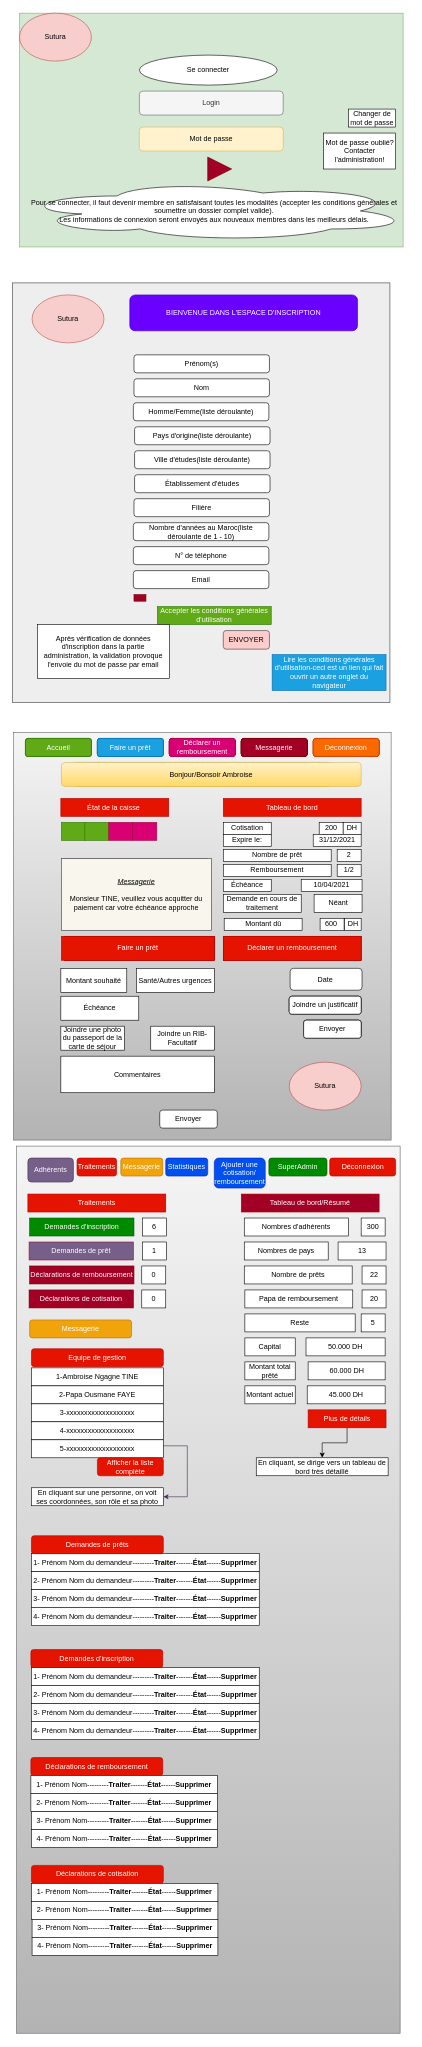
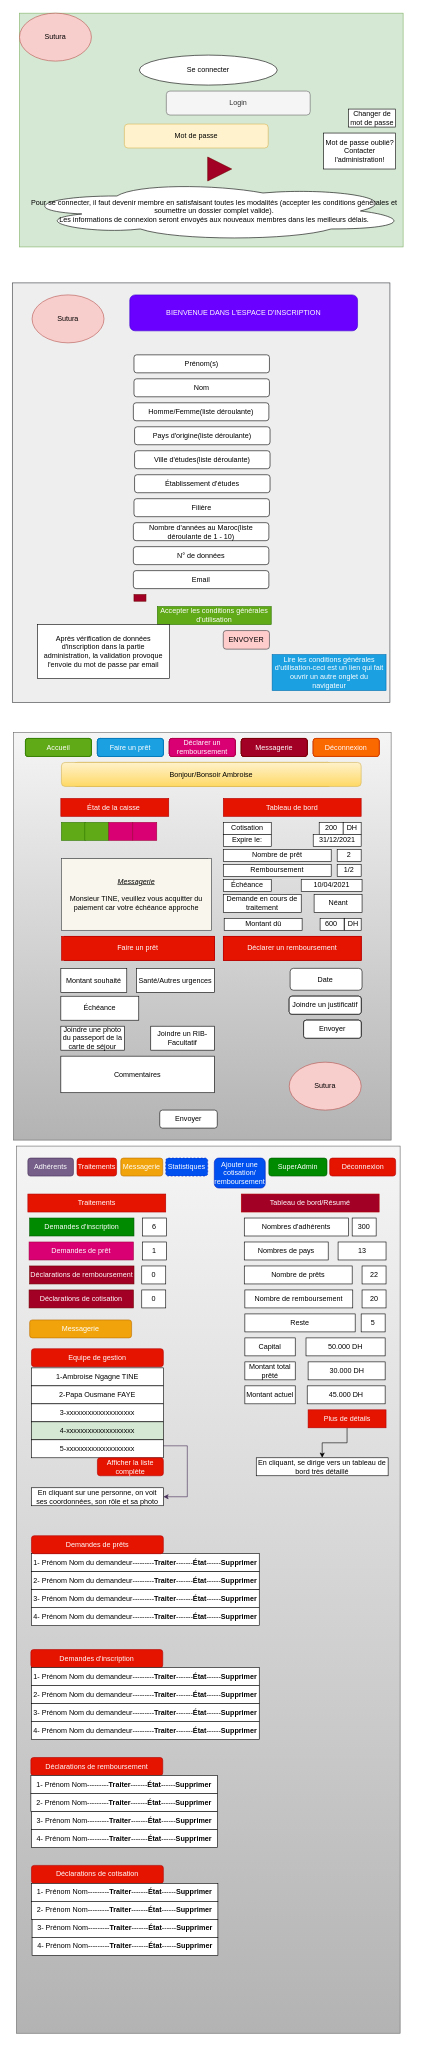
- <mxCell id="3" value="Login" style="rounded=1;whiteSpace=wrap;html=1;fillColor=#f5f5f5;strokeColor=#666666;fontColor=#333333;" parent="1" vertex="1"><mxGeometry x="232" y="150" width="240" height="40" as="geometry" /></mxCell>
+ <mxCell id="3" value="Login" style="rounded=1;whiteSpace=wrap;html=1;fillColor=#f5f5f5;strokeColor=#666666;fontColor=#333333;" parent="1" vertex="1"><mxGeometry x="277" y="150" width="240" height="40" as="geometry" /></mxCell>
- <mxCell id="4" value="Mot de passe" style="rounded=1;whiteSpace=wrap;html=1;fillColor=#fff2cc;strokeColor=#d6b656;" parent="1" vertex="1"><mxGeometry x="232" y="210" width="240" height="40" as="geometry" /></mxCell>
+ <mxCell id="4" value="Mot de passe" style="rounded=1;whiteSpace=wrap;html=1;fillColor=#fff2cc;strokeColor=#d6b656;" parent="1" vertex="1"><mxGeometry x="207" y="205" width="240" height="40" as="geometry" /></mxCell>
- <mxCell id="19" value="N° de téléphone" style="rounded=1;whiteSpace=wrap;html=1;" parent="1" vertex="1"><mxGeometry x="222" y="910" width="226" height="30" as="geometry" /></mxCell>
+ <mxCell id="19" value="N° de données" style="rounded=1;whiteSpace=wrap;html=1;" parent="1" vertex="1"><mxGeometry x="222" y="910" width="226" height="30" as="geometry" /></mxCell>
- <mxCell id="94" value="Statistiques" style="rounded=1;whiteSpace=wrap;html=1;fillColor=#0050ef;strokeColor=#001DBC;fontColor=#ffffff;" parent="1" vertex="1"><mxGeometry x="276" y="1930" width="70" height="30" as="geometry" /></mxCell>
+ <mxCell id="94" value="Statistiques" style="rounded=1;whiteSpace=wrap;html=1;fillColor=#0050ef;strokeColor=#001DBC;fontColor=#ffffff;dashed=1;" parent="1" vertex="1"><mxGeometry x="276" y="1930" width="70" height="30" as="geometry" /></mxCell>
- <mxCell id="92" value="Adhérents" style="rounded=1;whiteSpace=wrap;html=1;fillColor=#76608a;strokeColor=#432D57;fontColor=#ffffff;" parent="1" vertex="1"><mxGeometry x="46" y="1930" width="76" height="40" as="geometry" /></mxCell>
+ <mxCell id="92" value="Adhérents" style="rounded=1;whiteSpace=wrap;html=1;fillColor=#76608a;strokeColor=#432D57;fontColor=#ffffff;" parent="1" vertex="1"><mxGeometry x="46" y="1930" width="76" height="30" as="geometry" /></mxCell>
- <mxCell id="98" value="300" style="rounded=0;whiteSpace=wrap;html=1;" parent="1" vertex="1"><mxGeometry x="602" y="2030" width="40" height="30" as="geometry" /></mxCell>
+ <mxCell id="98" value="300" style="rounded=0;whiteSpace=wrap;html=1;" parent="1" vertex="1"><mxGeometry x="587" y="2030" width="40" height="30" as="geometry" /></mxCell>
- <mxCell id="119" value="Demandes de prêt" style="rounded=0;whiteSpace=wrap;html=1;fillColor=#76608a;strokeColor=#A50040;fontColor=#ffffff;" parent="1" vertex="1"><mxGeometry x="48" y="2070" width="174" height="30" as="geometry" /></mxCell>
+ <mxCell id="119" value="Demandes de prêt" style="rounded=0;whiteSpace=wrap;html=1;fillColor=#d80073;strokeColor=#A50040;fontColor=#ffffff;" parent="1" vertex="1"><mxGeometry x="48" y="2070" width="174" height="30" as="geometry" /></mxCell>
- <mxCell id="107" value="Papa de remboursement" style="rounded=0;whiteSpace=wrap;html=1;" parent="1" vertex="1"><mxGeometry x="408" y="2150" width="180" height="30" as="geometry" /></mxCell>
+ <mxCell id="107" value="Nombre de remboursement" style="rounded=0;whiteSpace=wrap;html=1;" parent="1" vertex="1"><mxGeometry x="408" y="2150" width="180" height="30" as="geometry" /></mxCell>
- <mxCell id="113" value="60.000 DH" style="rounded=0;whiteSpace=wrap;html=1;" parent="1" vertex="1"><mxGeometry x="513.5" y="2270" width="128.5" height="30" as="geometry" /></mxCell>
+ <mxCell id="113" value="30.000 DH" style="rounded=0;whiteSpace=wrap;html=1;" parent="1" vertex="1"><mxGeometry x="513.5" y="2270" width="128.5" height="30" as="geometry" /></mxCell>
- <mxCell id="130" value="4-xxxxxxxxxxxxxxxxxxx" style="rounded=0;whiteSpace=wrap;html=1;" parent="1" vertex="1"><mxGeometry x="52" y="2370" width="220" height="30" as="geometry" /></mxCell>
+ <mxCell id="130" value="4-xxxxxxxxxxxxxxxxxxx" style="rounded=0;whiteSpace=wrap;html=1;fillColor=#d5e8d4;" parent="1" vertex="1"><mxGeometry x="52" y="2370" width="220" height="30" as="geometry" /></mxCell>
